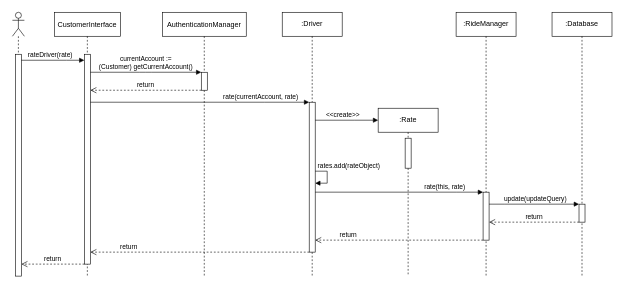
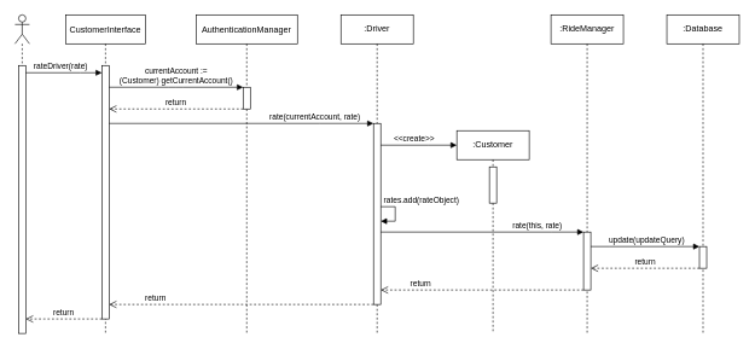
- <mxCell id="19" value=":Rate" style="shape=umlLifeline;perimeter=lifelinePerimeter;whiteSpace=wrap;html=1;container=1;collapsible=0;recursiveResize=0;outlineConnect=0;size=40;rounded=0;sketch=0;" parent="1" vertex="1"><mxGeometry x="630" y="180" width="100" height="280" as="geometry" /></mxCell>
+ <mxCell id="19" value=":Customer" style="shape=umlLifeline;perimeter=lifelinePerimeter;whiteSpace=wrap;html=1;container=1;collapsible=0;recursiveResize=0;outlineConnect=0;size=40;rounded=0;sketch=0;" parent="1" vertex="1"><mxGeometry x="630" y="180" width="100" height="280" as="geometry" /></mxCell>
